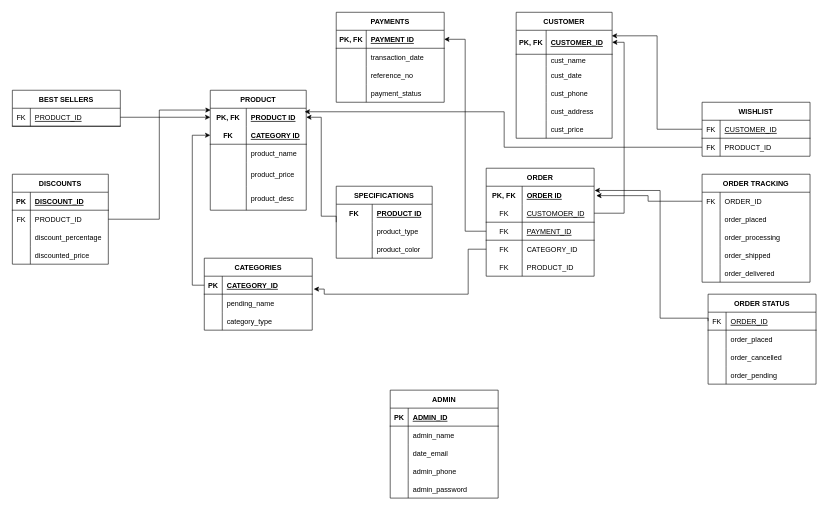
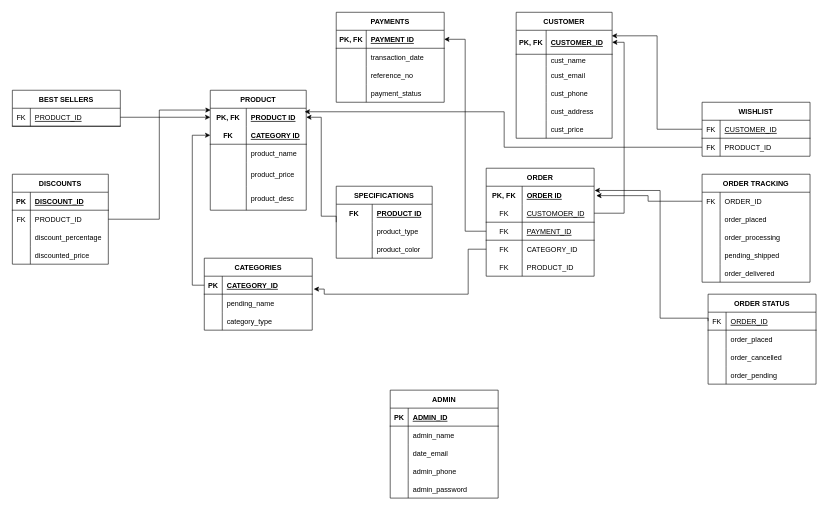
- <mxCell id="11" value="cust_date" style="shape=partialRectangle;connectable=0;fillColor=none;top=0;left=0;bottom=0;right=0;align=left;spacingLeft=6;overflow=hidden;" vertex="1" parent="9"><mxGeometry x="50" width="110" height="30" as="geometry"><mxRectangle width="110" height="30" as="alternateBounds" /></mxGeometry></mxCell>
+ <mxCell id="11" value="cust_email" style="shape=partialRectangle;connectable=0;fillColor=none;top=0;left=0;bottom=0;right=0;align=left;spacingLeft=6;overflow=hidden;" vertex="1" parent="9"><mxGeometry x="50" width="110" height="30" as="geometry"><mxRectangle width="110" height="30" as="alternateBounds" /></mxGeometry></mxCell>
- <mxCell id="113" value="order_shipped" style="shape=partialRectangle;connectable=0;fillColor=none;top=0;left=0;bottom=0;right=0;align=left;spacingLeft=6;overflow=hidden;" vertex="1" parent="111"><mxGeometry x="30" width="150" height="30" as="geometry"><mxRectangle width="150" height="30" as="alternateBounds" /></mxGeometry></mxCell>
+ <mxCell id="113" value="pending_shipped" style="shape=partialRectangle;connectable=0;fillColor=none;top=0;left=0;bottom=0;right=0;align=left;spacingLeft=6;overflow=hidden;" vertex="1" parent="111"><mxGeometry x="30" width="150" height="30" as="geometry"><mxRectangle width="150" height="30" as="alternateBounds" /></mxGeometry></mxCell>
